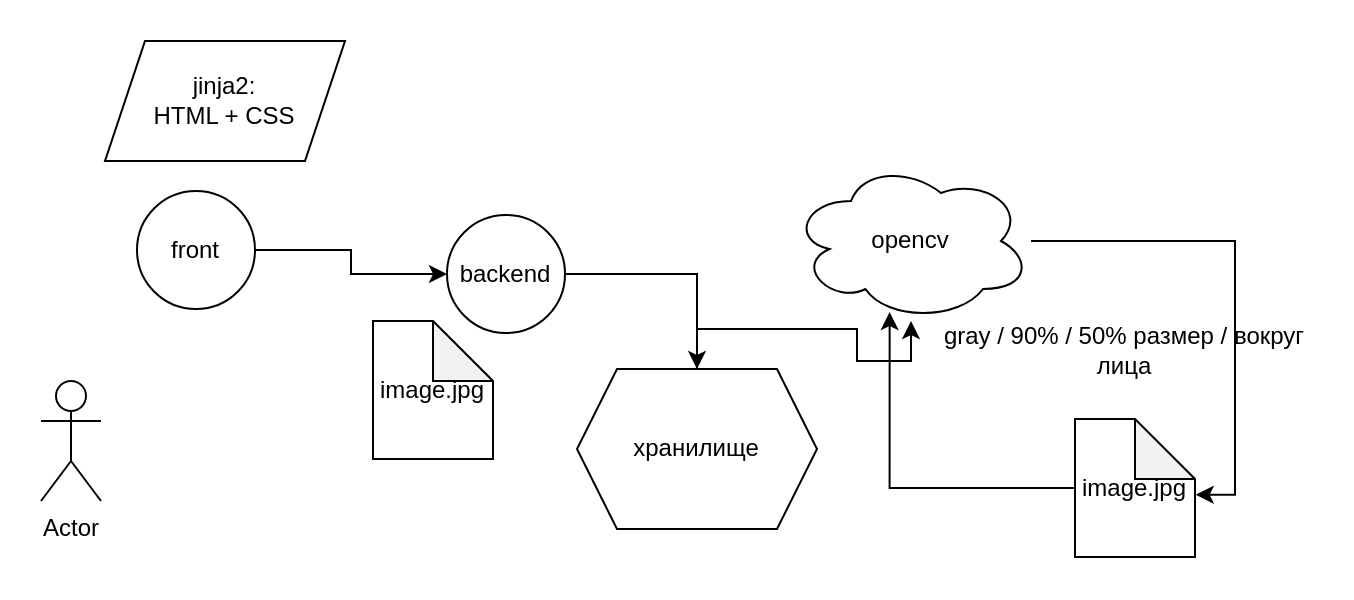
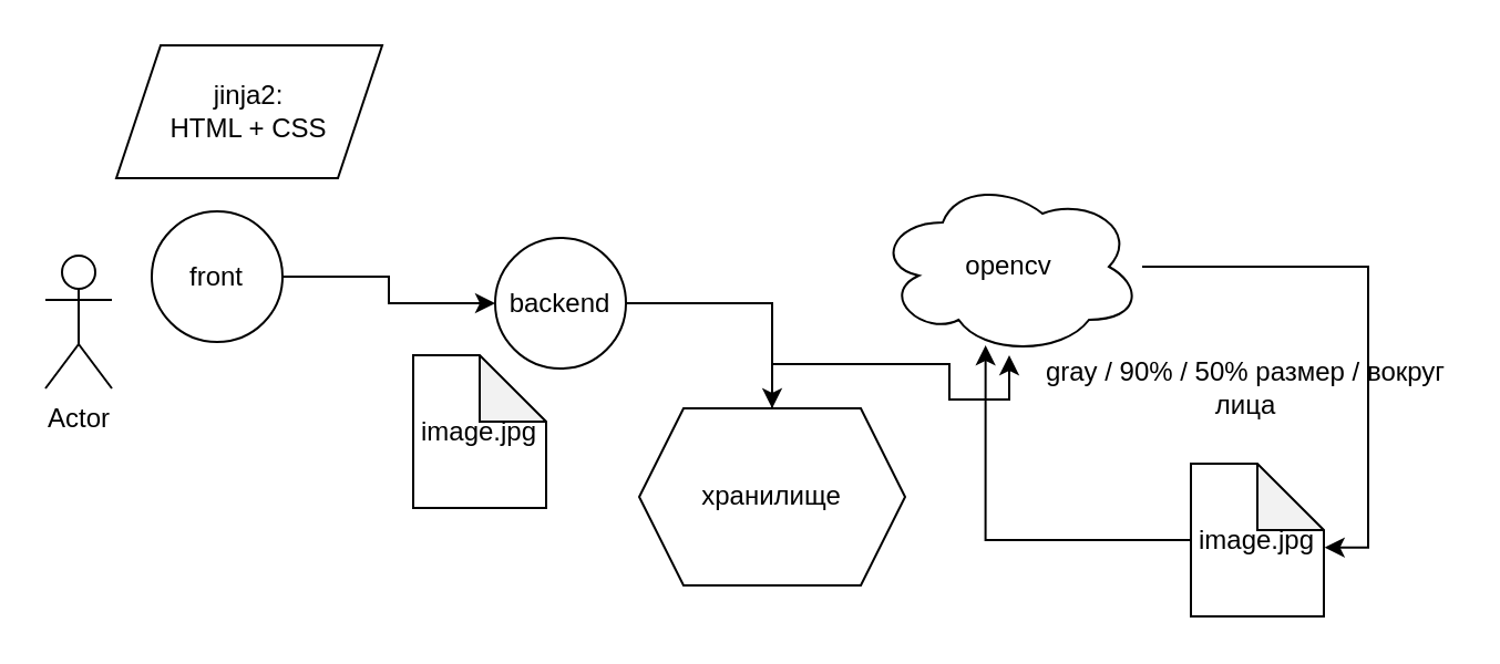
- <mxCell id="2" value="Actor" style="shape=umlActor;verticalLabelPosition=bottom;verticalAlign=top;html=1;outlineConnect=0;" vertex="1" parent="1"><mxGeometry x="20" y="190" width="30" height="60" as="geometry" /></mxCell>
+ <mxCell id="2" value="Actor" style="shape=umlActor;verticalLabelPosition=bottom;verticalAlign=top;html=1;outlineConnect=0;" vertex="1" parent="1"><mxGeometry x="20" y="115" width="30" height="60" as="geometry" /></mxCell>
